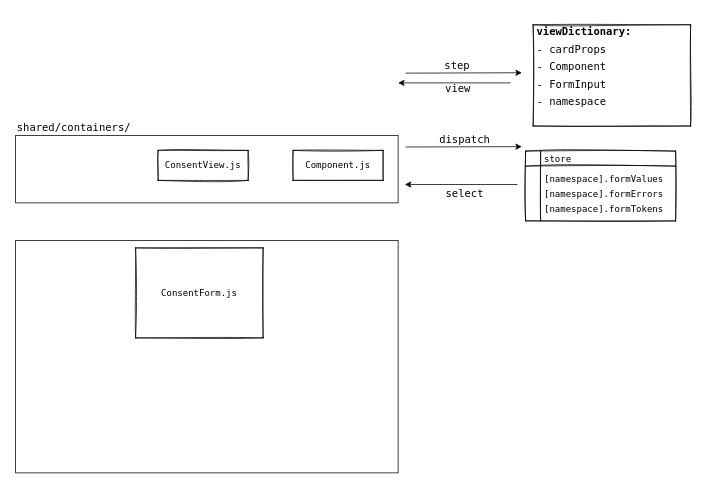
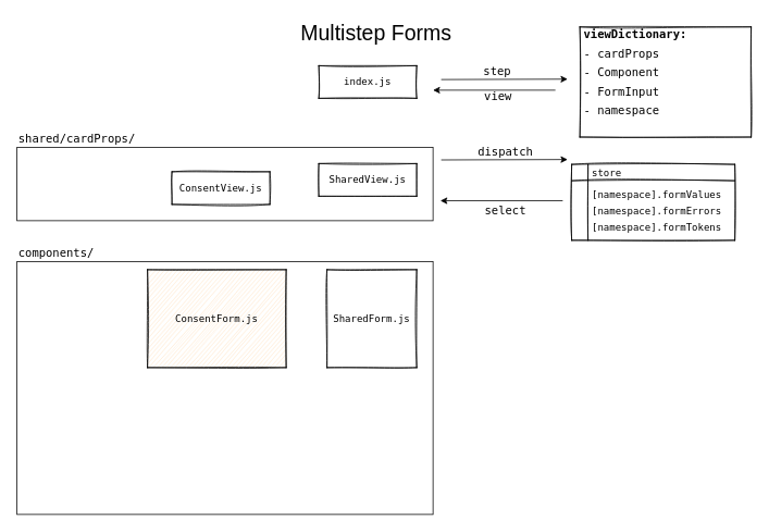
+ <mxCell id="5" value="Multistep Forms" style="text;html=1;resizable=0;autosize=1;align=center;verticalAlign=middle;points=[];fillColor=none;strokeColor=none;rounded=0;sketch=1;fontSize=26;" parent="1" vertex="1"><mxGeometry x="360" y="20" width="200" height="40" as="geometry" /></mxCell>
+ <mxCell id="3" value="&lt;pre&gt;index.js&lt;/pre&gt;" style="whiteSpace=wrap;html=1;sketch=1;" parent="1" vertex="1"><mxGeometry x="390" y="80" width="120" height="40" as="geometry" /></mxCell>
- <mxCell id="19" value="&lt;pre style=&quot;color: rgb(0 , 0 , 0) ; font-style: normal ; font-weight: normal ; letter-spacing: normal ; text-indent: 0px ; text-transform: none ; word-spacing: 0px ; text-decoration: none&quot;&gt;&lt;span style=&quot;font-size: 14px&quot;&gt;shared/containers/&lt;/span&gt;&lt;/pre&gt;" style="text;whiteSpace=wrap;html=1;verticalAlign=middle;align=left;" vertex="1" parent="1"><mxGeometry x="20" y="160" width="170" height="20" as="geometry" /></mxCell>
+ <mxCell id="19" value="&lt;pre style=&quot;color: rgb(0 , 0 , 0) ; font-style: normal ; font-weight: normal ; letter-spacing: normal ; text-indent: 0px ; text-transform: none ; word-spacing: 0px ; text-decoration: none&quot;&gt;&lt;span style=&quot;font-size: 14px&quot;&gt;shared/cardProps/&lt;/span&gt;&lt;/pre&gt;" style="text;whiteSpace=wrap;html=1;verticalAlign=middle;align=left;" vertex="1" parent="1"><mxGeometry x="20" y="160" width="170" height="20" as="geometry" /></mxCell>
- <mxCell id="9" value="&lt;pre&gt;ConsentView.js&lt;/pre&gt;" style="whiteSpace=wrap;html=1;sketch=1;" parent="1" vertex="1"><mxGeometry x="210" y="200" width="120" height="40" as="geometry" /></mxCell>
+ <mxCell id="9" value="&lt;pre&gt;ConsentView.js&lt;/pre&gt;" style="whiteSpace=wrap;html=1;sketch=1;" parent="1" vertex="1"><mxGeometry x="210" y="210" width="120" height="40" as="geometry" /></mxCell>
- <mxCell id="4" value="&lt;pre&gt;Component.js&lt;/pre&gt;" style="whiteSpace=wrap;html=1;sketch=1;" parent="1" vertex="1"><mxGeometry x="390" y="200" width="120" height="40" as="geometry" /></mxCell>
+ <mxCell id="4" value="&lt;pre&gt;SharedView.js&lt;/pre&gt;" style="whiteSpace=wrap;html=1;sketch=1;" parent="1" vertex="1"><mxGeometry x="390" y="200" width="120" height="40" as="geometry" /></mxCell>
+ <mxCell id="22" value="&lt;pre style=&quot;color: rgb(0 , 0 , 0) ; font-style: normal ; font-weight: normal ; letter-spacing: normal ; text-indent: 0px ; text-transform: none ; word-spacing: 0px ; text-decoration: none&quot;&gt;&lt;span style=&quot;font-size: 14px&quot;&gt;components/&lt;/span&gt;&lt;/pre&gt;" style="text;whiteSpace=wrap;html=1;verticalAlign=middle;align=left;" vertex="1" parent="1"><mxGeometry x="20" y="299" width="170" height="20" as="geometry" /></mxCell>
- <mxCell id="10" value="&lt;pre&gt;ConsentForm.js&lt;/pre&gt;" style="whiteSpace=wrap;html=1;sketch=1;" parent="1" vertex="1"><mxGeometry x="180" y="330" width="170" height="120" as="geometry" /></mxCell>
+ <mxCell id="10" value="&lt;pre&gt;ConsentForm.js&lt;/pre&gt;" style="whiteSpace=wrap;html=1;sketch=1;fillColor=#ffe6cc;" parent="1" vertex="1"><mxGeometry x="180" y="330" width="170" height="120" as="geometry" /></mxCell>
+ <mxCell id="11" value="&lt;pre&gt;SharedForm.js&lt;/pre&gt;" style="whiteSpace=wrap;html=1;sketch=1;" parent="1" vertex="1"><mxGeometry x="400" y="330" width="110" height="120" as="geometry" /></mxCell>
